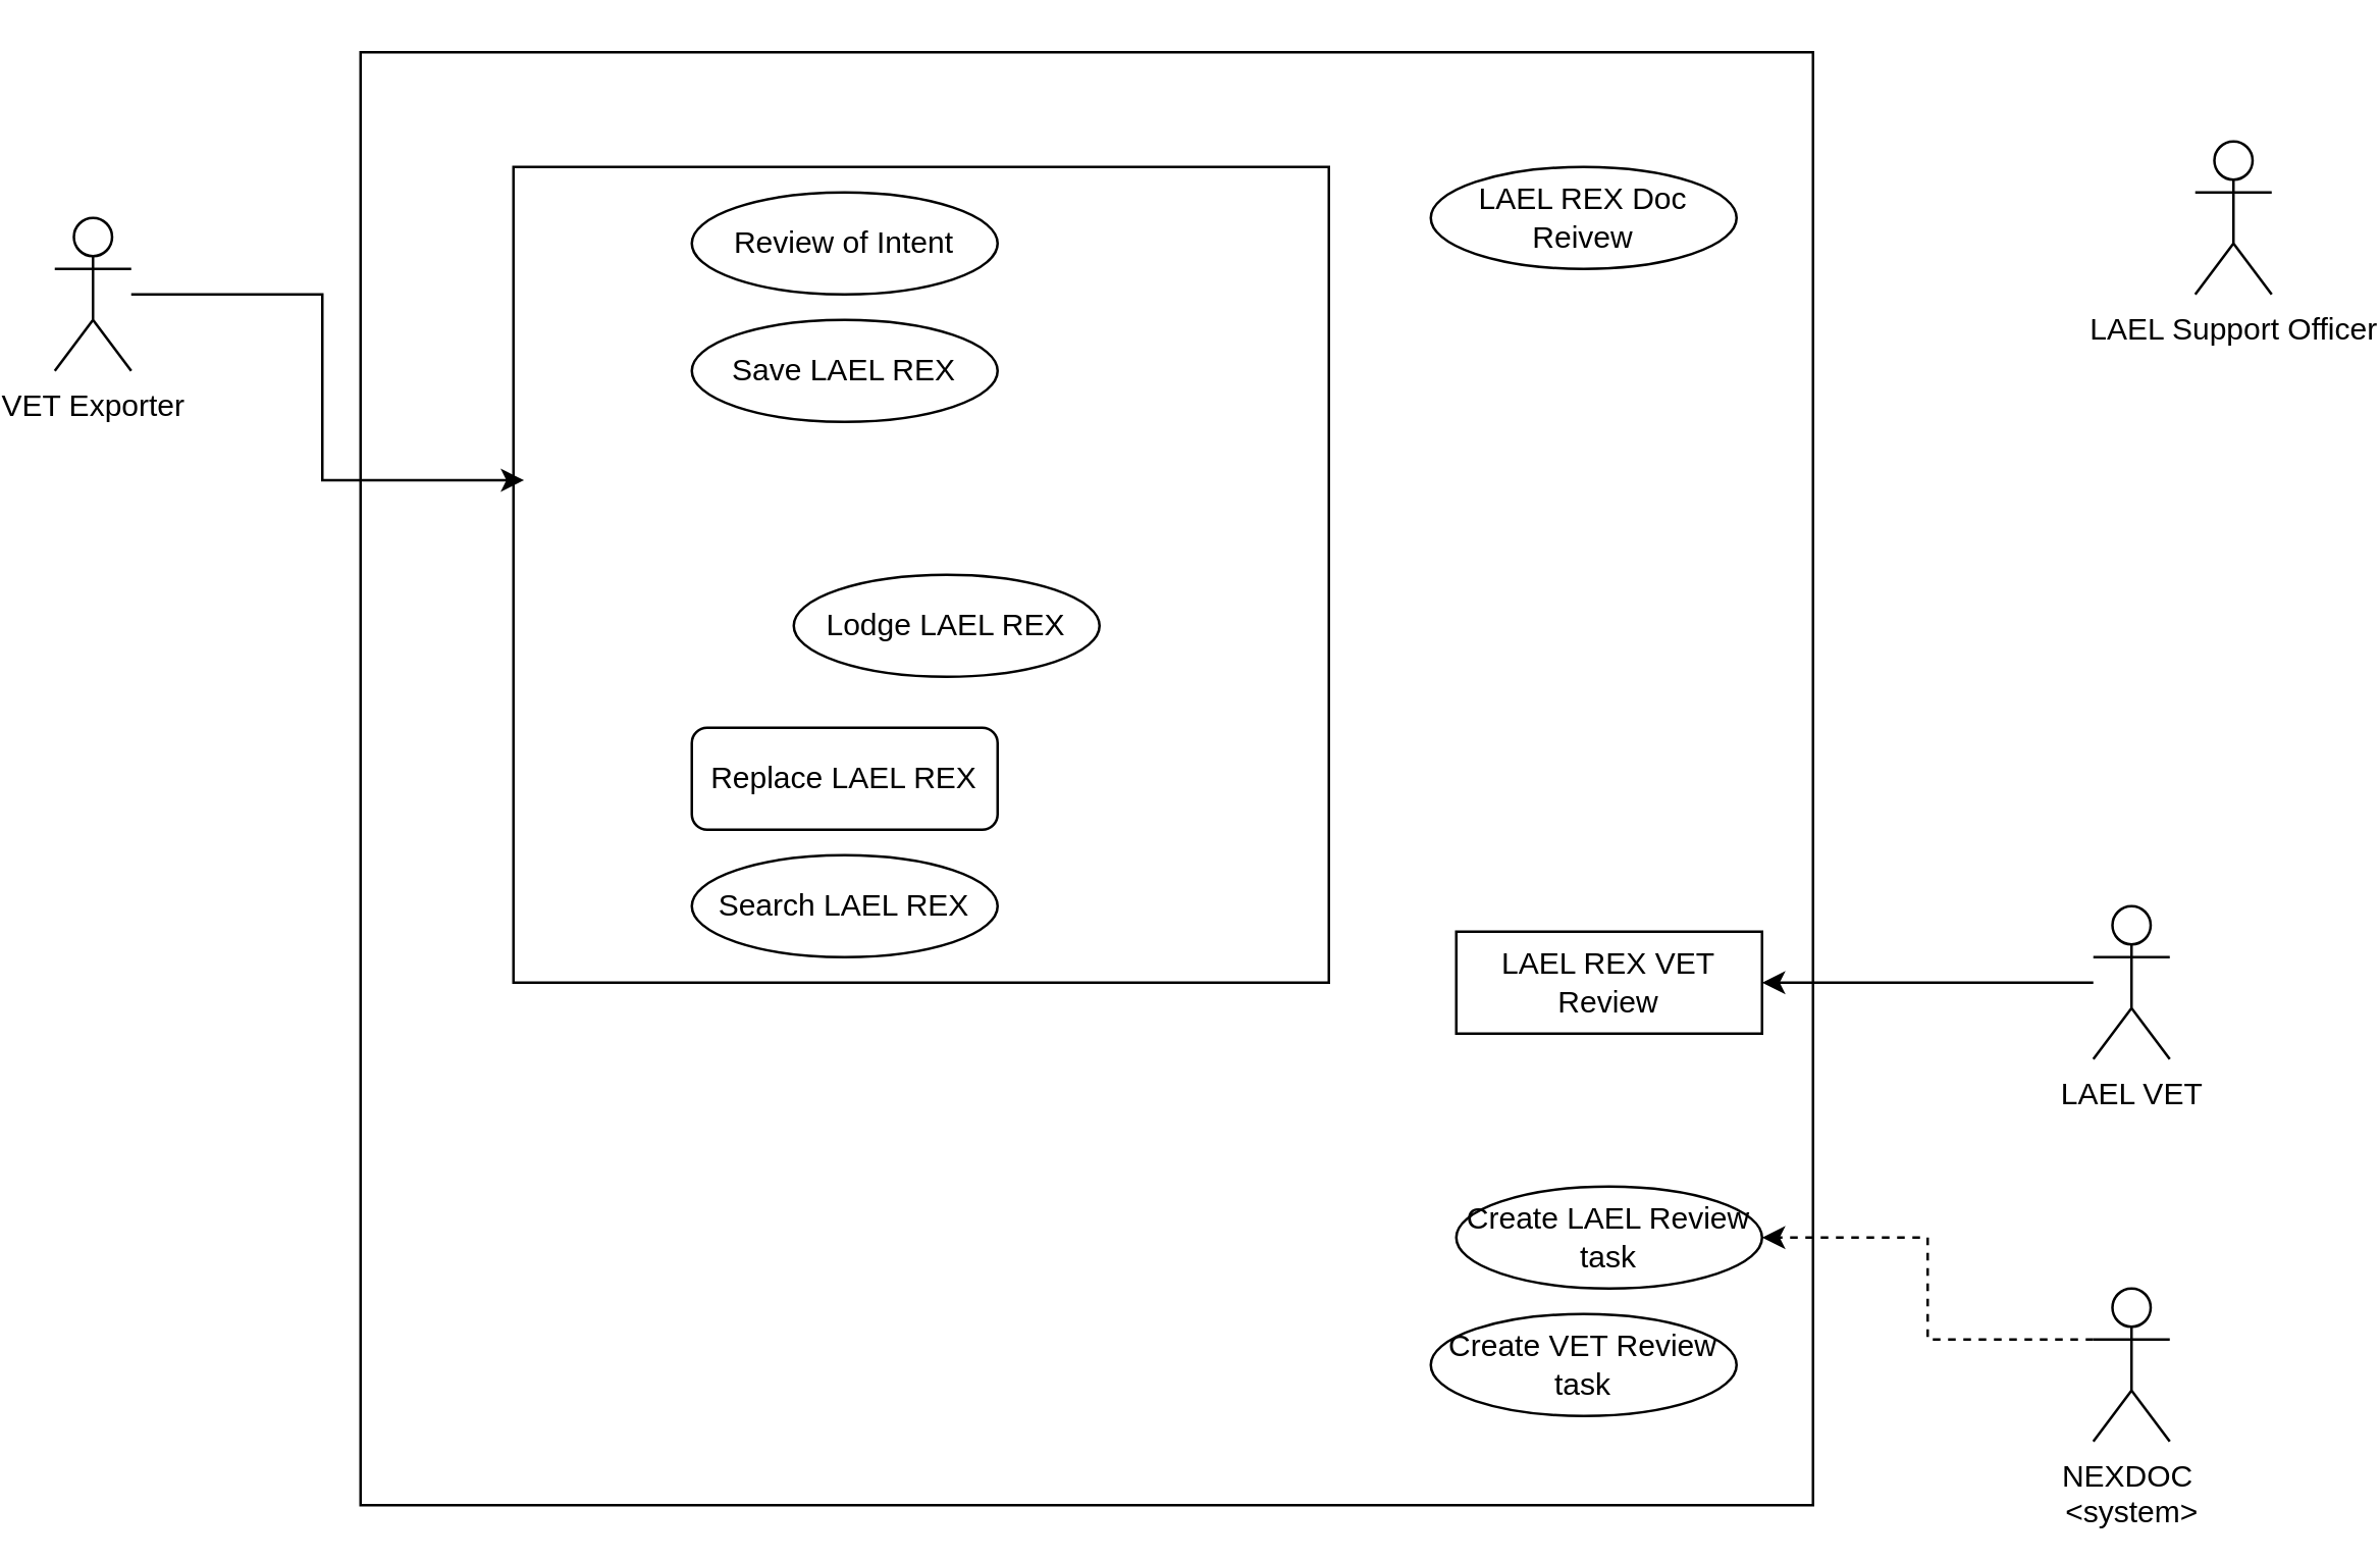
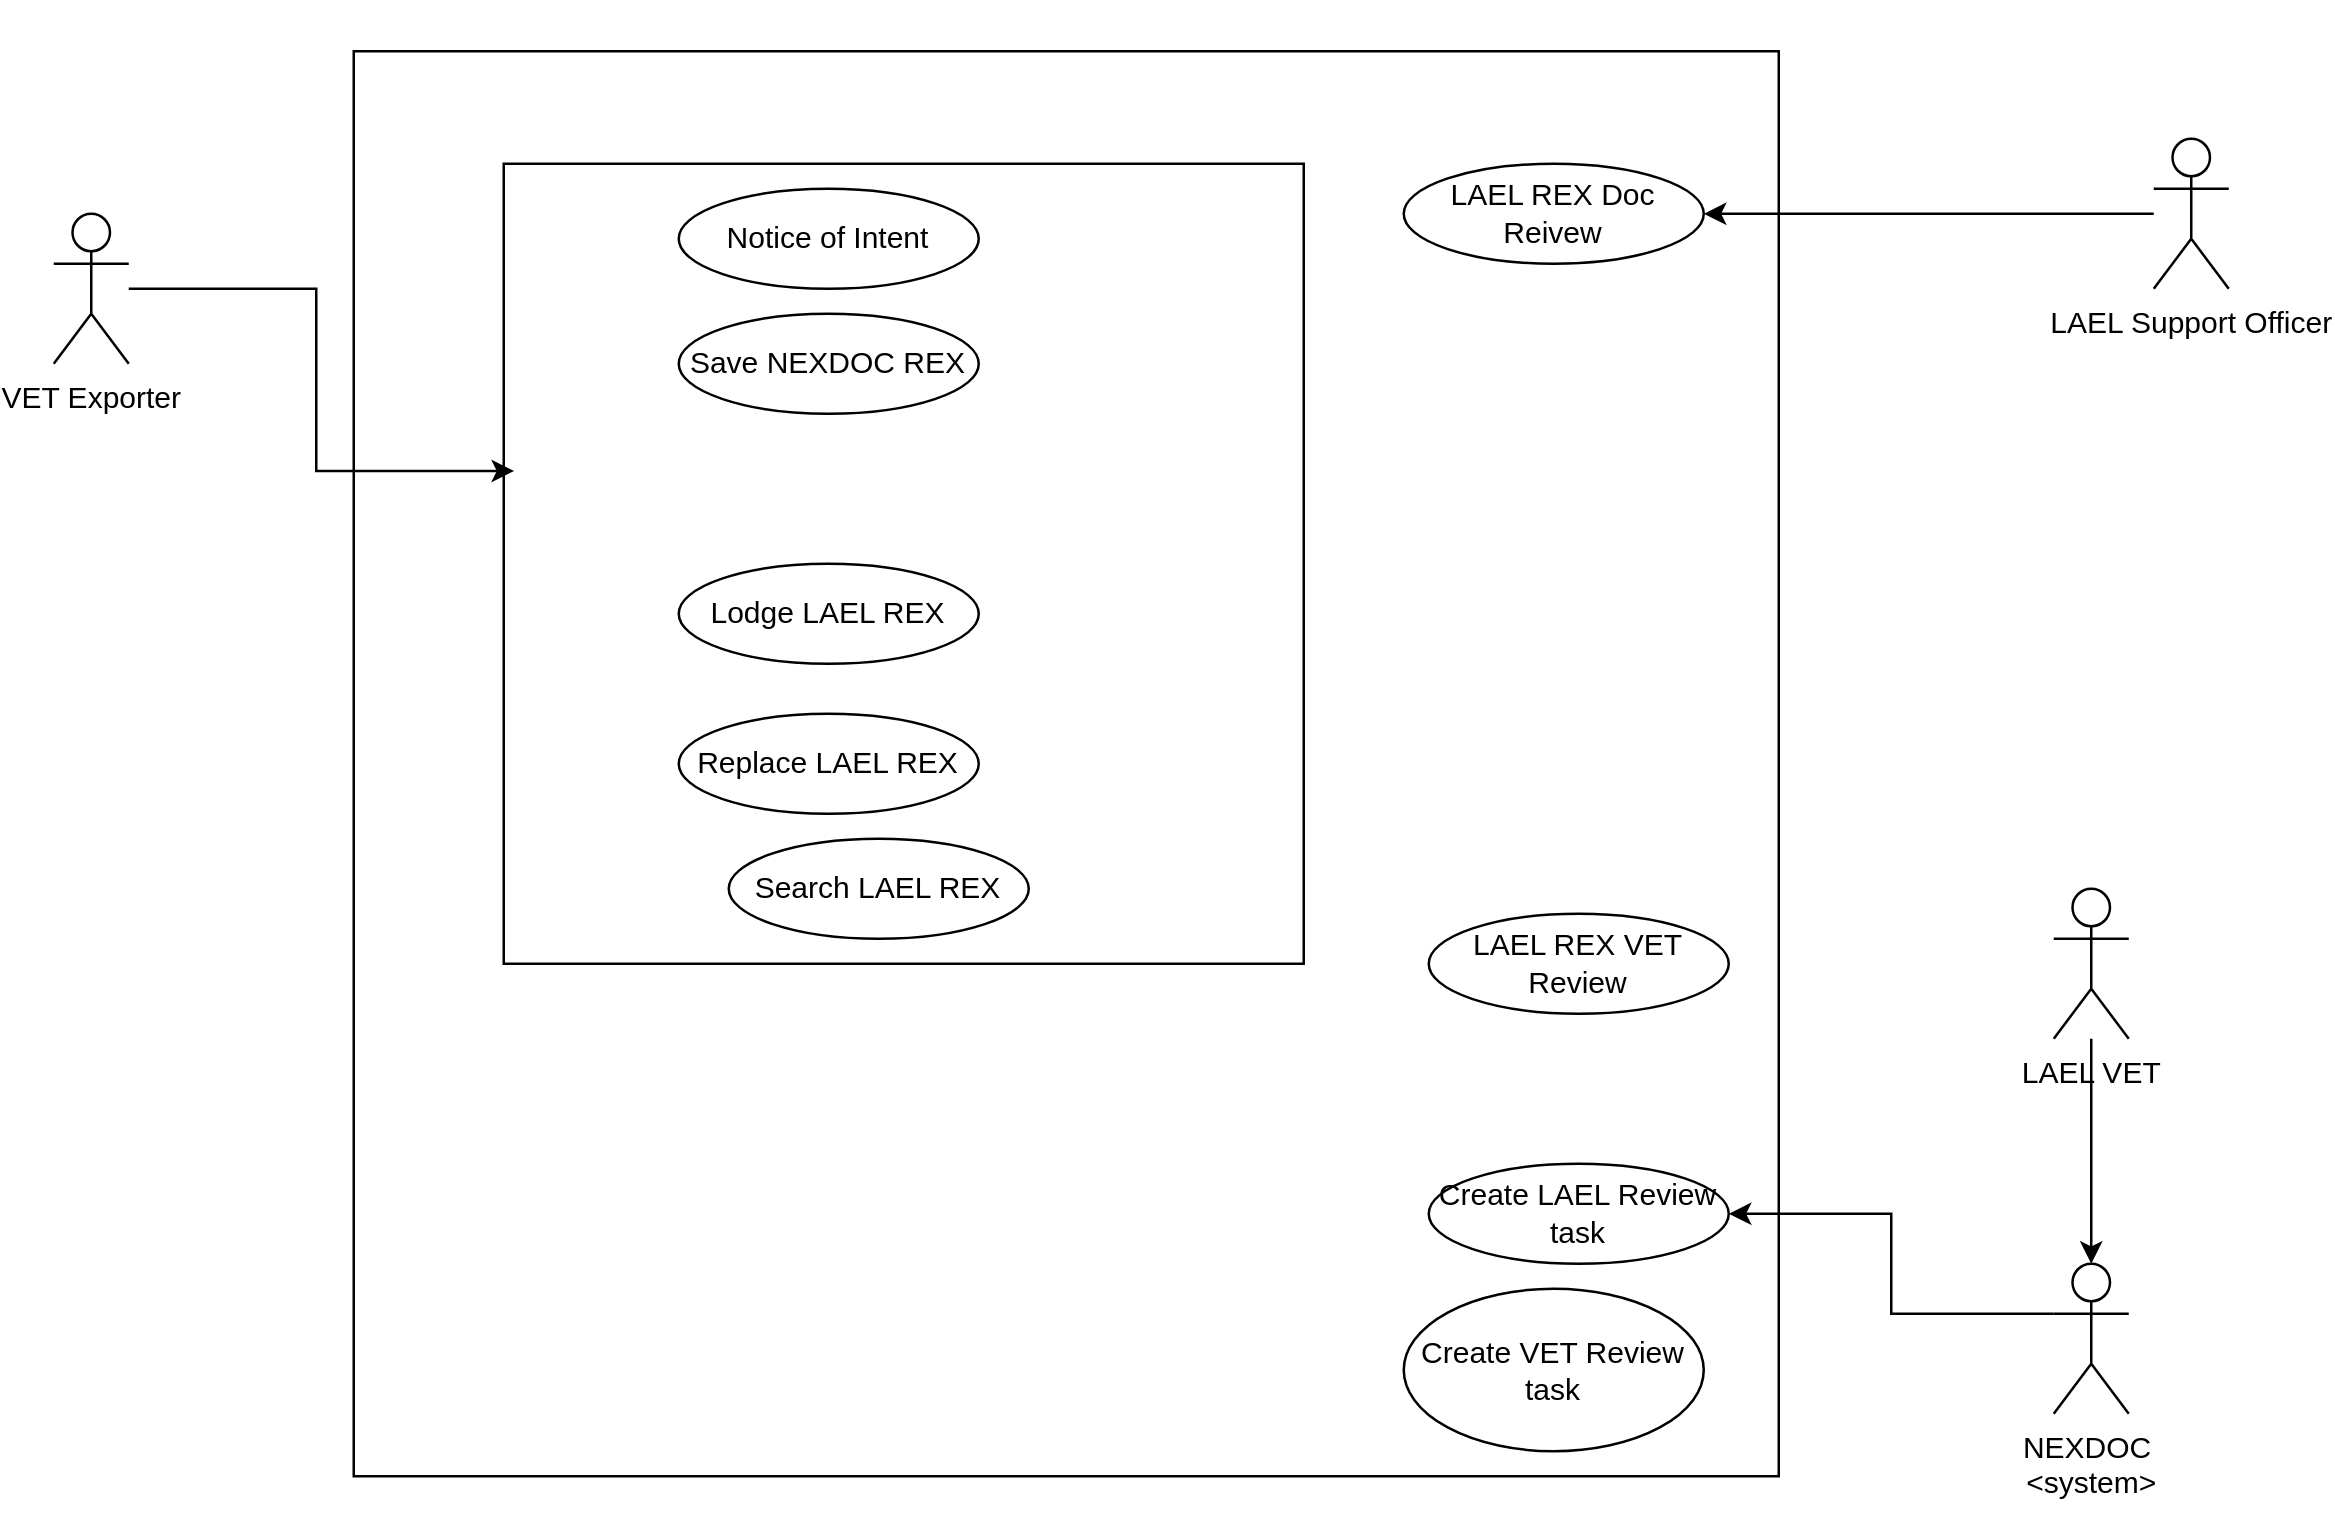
+ <mxCell id="6" style="edgeStyle=orthogonalEdgeStyle;rounded=0;orthogonalLoop=1;jettySize=auto;html=1;entryX=1;entryY=0.5;entryDx=0;entryDy=0;" edge="1" parent="1" source="7" target="8"><mxGeometry relative="1" as="geometry"><mxPoint x="780" y="125" as="targetPoint" /></mxGeometry></mxCell>
- <mxCell id="12" value="Review of Intent" style="ellipse;whiteSpace=wrap;html=1;" vertex="1" parent="10"><mxGeometry x="70" y="10" width="120" height="40" as="geometry" /></mxCell>
+ <mxCell id="12" value="Notice of Intent" style="ellipse;whiteSpace=wrap;html=1;" vertex="1" parent="10"><mxGeometry x="70" y="10" width="120" height="40" as="geometry" /></mxCell>
- <mxCell id="15" value="Save LAEL REX" style="ellipse;whiteSpace=wrap;html=1;" vertex="1" parent="10"><mxGeometry x="70" y="60" width="120" height="40" as="geometry" /></mxCell>
+ <mxCell id="15" value="Save NEXDOC REX" style="ellipse;whiteSpace=wrap;html=1;" vertex="1" parent="10"><mxGeometry x="70" y="60" width="120" height="40" as="geometry" /></mxCell>
- <mxCell id="13" value="Lodge LAEL REX" style="ellipse;whiteSpace=wrap;html=1;" vertex="1" parent="10"><mxGeometry x="110" y="160" width="120" height="40" as="geometry" /></mxCell>
+ <mxCell id="13" value="Lodge LAEL REX" style="ellipse;whiteSpace=wrap;html=1;" vertex="1" parent="10"><mxGeometry x="70" y="160" width="120" height="40" as="geometry" /></mxCell>
- <mxCell id="14" value="Replace LAEL REX" style="whiteSpace=wrap;html=1;rounded=1;" vertex="1" parent="10"><mxGeometry x="70" y="220" width="120" height="40" as="geometry" /></mxCell>
+ <mxCell id="14" value="Replace LAEL REX" style="ellipse;whiteSpace=wrap;html=1;" vertex="1" parent="10"><mxGeometry x="70" y="220" width="120" height="40" as="geometry" /></mxCell>
- <mxCell id="16" value="Search LAEL REX" style="ellipse;whiteSpace=wrap;html=1;" vertex="1" parent="10"><mxGeometry x="70" y="270" width="120" height="40" as="geometry" /></mxCell>
+ <mxCell id="16" value="Search LAEL REX" style="ellipse;whiteSpace=wrap;html=1;" vertex="1" parent="10"><mxGeometry x="90" y="270" width="120" height="40" as="geometry" /></mxCell>
- <mxCell id="9" value="LAEL REX VET Review" style="whiteSpace=wrap;html=1;rounded=0;" vertex="1" parent="1"><mxGeometry x="570" y="365" width="120" height="40" as="geometry" /></mxCell>
+ <mxCell id="9" value="LAEL REX VET Review" style="ellipse;whiteSpace=wrap;html=1;" vertex="1" parent="1"><mxGeometry x="570" y="365" width="120" height="40" as="geometry" /></mxCell>
- <mxCell id="4" style="edgeStyle=orthogonalEdgeStyle;rounded=0;orthogonalLoop=1;jettySize=auto;html=1;" edge="1" parent="1" source="5" target="9"><mxGeometry relative="1" as="geometry" /></mxCell>
+ <mxCell id="4" style="edgeStyle=orthogonalEdgeStyle;rounded=0;orthogonalLoop=1;jettySize=auto;html=1;" edge="1" parent="1" source="5" target="19"><mxGeometry relative="1" as="geometry" /></mxCell>
- <mxCell id="18" style="edgeStyle=orthogonalEdgeStyle;rounded=0;orthogonalLoop=1;jettySize=auto;html=1;exitX=0;exitY=0.333;exitDx=0;exitDy=0;exitPerimeter=0;dashed=1;" edge="1" parent="1" source="19" target="21"><mxGeometry relative="1" as="geometry" /></mxCell>
+ <mxCell id="18" style="edgeStyle=orthogonalEdgeStyle;rounded=0;orthogonalLoop=1;jettySize=auto;html=1;exitX=0;exitY=0.333;exitDx=0;exitDy=0;exitPerimeter=0;" edge="1" parent="1" source="19" target="21"><mxGeometry relative="1" as="geometry" /></mxCell>
- <mxCell id="20" value="Create VET Review task" style="ellipse;whiteSpace=wrap;html=1;" vertex="1" parent="1"><mxGeometry x="560" y="515" width="120" height="40" as="geometry" /></mxCell>
+ <mxCell id="20" value="Create VET Review task" style="ellipse;whiteSpace=wrap;html=1;" vertex="1" parent="1"><mxGeometry x="560" y="515" width="120" height="65" as="geometry" /></mxCell>
